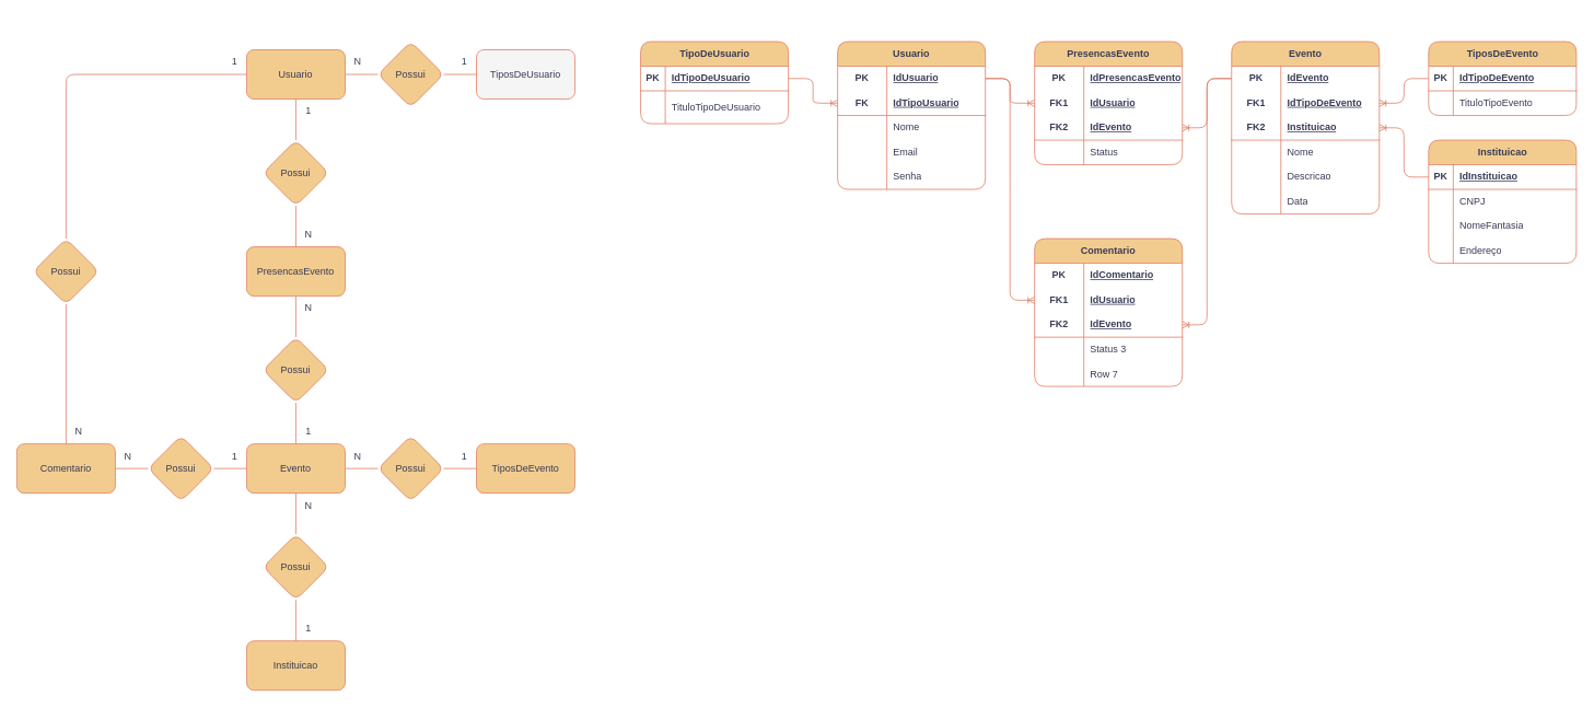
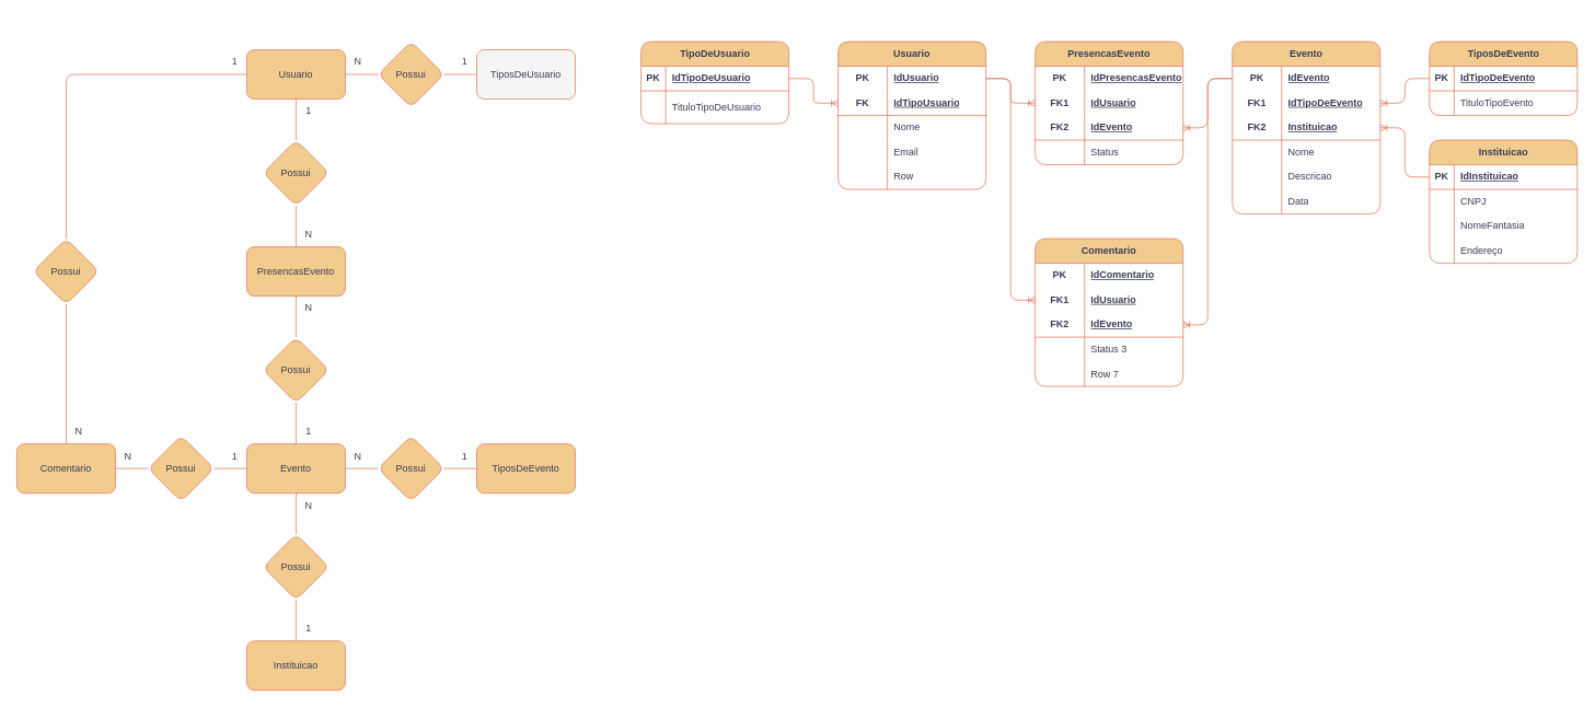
- <mxCell id="66" value="Senha" style="shape=partialRectangle;connectable=0;fillColor=none;top=0;left=0;bottom=0;right=0;align=left;spacingLeft=6;overflow=hidden;html=1;whiteSpace=wrap;rounded=1;labelBackgroundColor=none;strokeColor=#E07A5F;fontColor=#393C56;" parent="64" vertex="1"><mxGeometry x="60" width="120" height="30" as="geometry"><mxRectangle width="120" height="30" as="alternateBounds" /></mxGeometry></mxCell>
+ <mxCell id="66" value="Row" style="shape=partialRectangle;connectable=0;fillColor=none;top=0;left=0;bottom=0;right=0;align=left;spacingLeft=6;overflow=hidden;html=1;whiteSpace=wrap;rounded=1;labelBackgroundColor=none;strokeColor=#E07A5F;fontColor=#393C56;" parent="64" vertex="1"><mxGeometry x="60" width="120" height="30" as="geometry"><mxRectangle width="120" height="30" as="alternateBounds" /></mxGeometry></mxCell>
